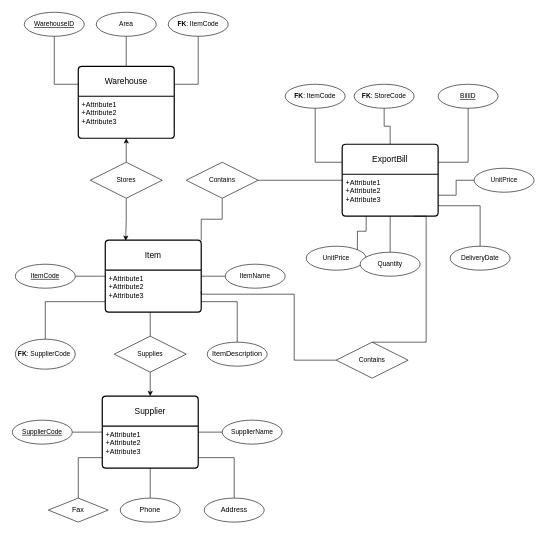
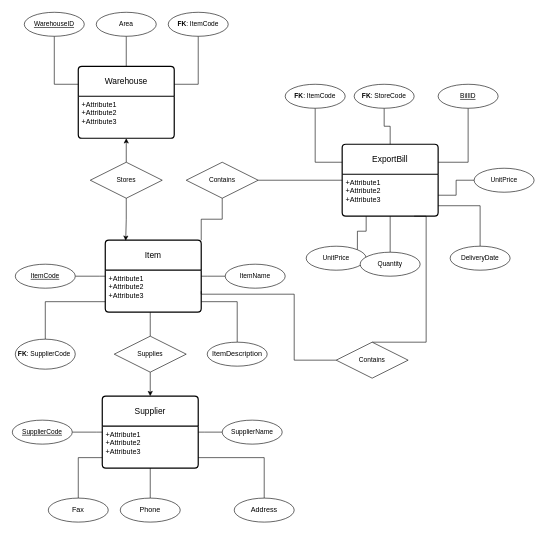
- <mxCell id="7" value="Fax" style="rhombus;whiteSpace=wrap;html=1;align=center;" vertex="1" parent="1"><mxGeometry x="80" y="830" width="100" height="40" as="geometry" /></mxCell>
+ <mxCell id="7" value="Fax" style="ellipse;whiteSpace=wrap;html=1;align=center;" vertex="1" parent="1"><mxGeometry x="80" y="830" width="100" height="40" as="geometry" /></mxCell>
- <mxCell id="9" value="Address" style="ellipse;whiteSpace=wrap;html=1;align=center;" vertex="1" parent="1"><mxGeometry x="340" y="830" width="100" height="40" as="geometry" /></mxCell>
+ <mxCell id="9" value="Address" style="ellipse;whiteSpace=wrap;html=1;align=center;" vertex="1" parent="1"><mxGeometry x="390" y="830" width="100" height="40" as="geometry" /></mxCell>
